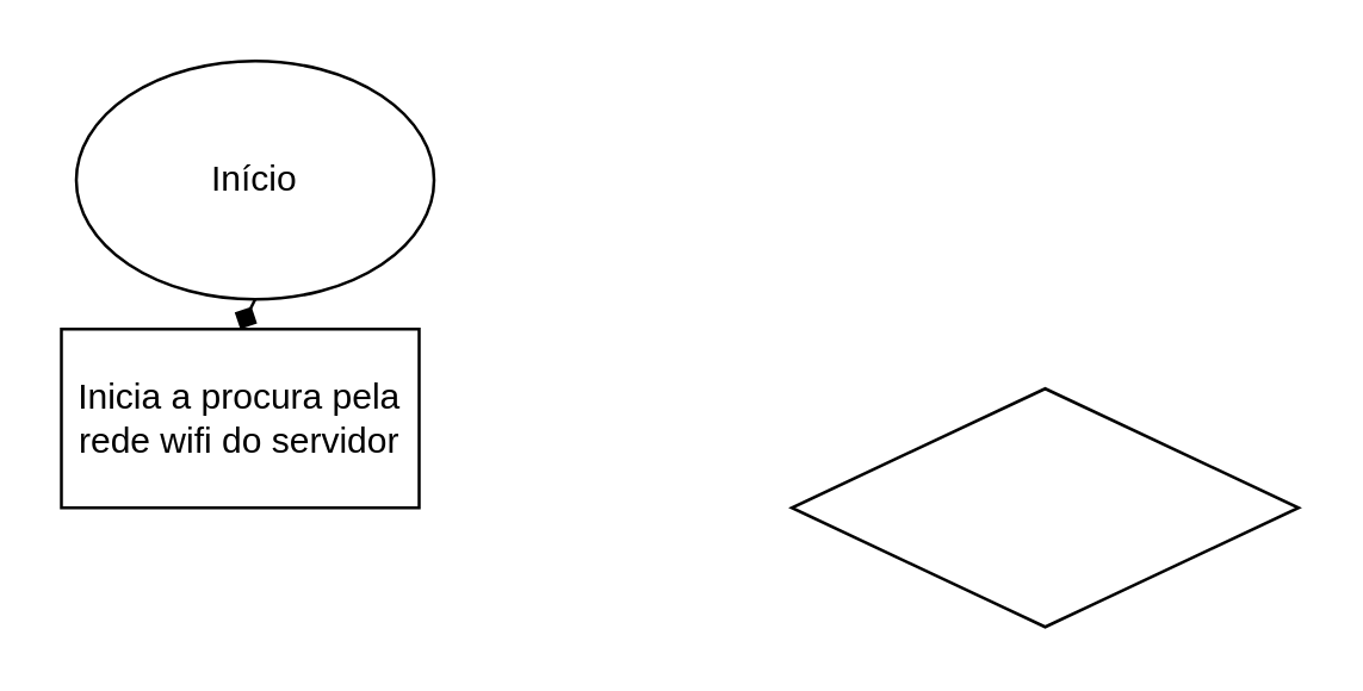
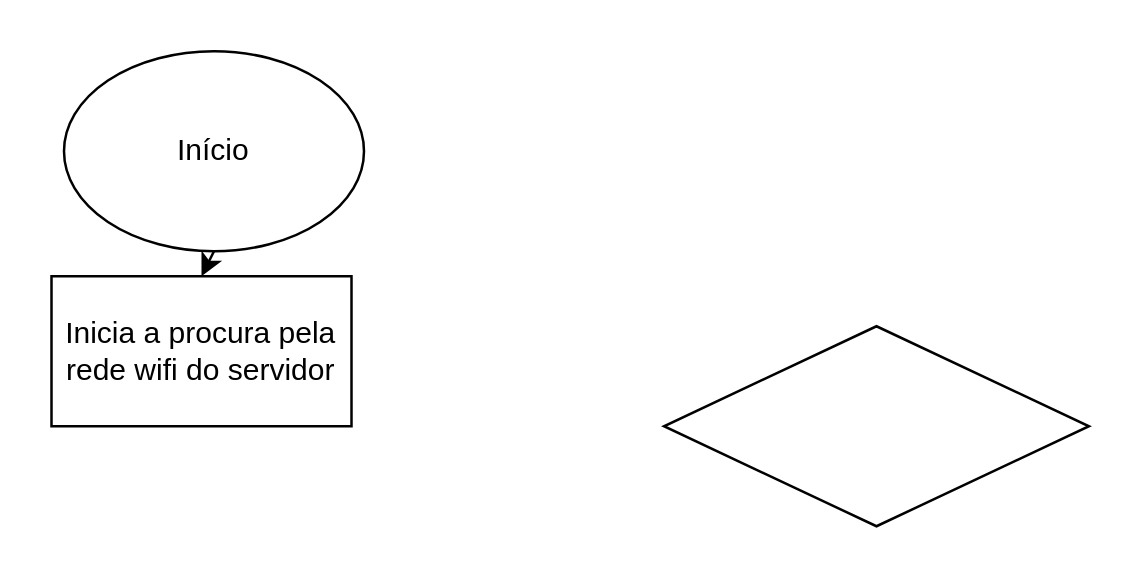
- <mxCell id="3" value="" style="endArrow=diamond;html=1;exitX=0.5;exitY=1;exitDx=0;exitDy=0;entryX=0.5;entryY=0;entryDx=0;entryDy=0;" parent="1" source="4" target="5" edge="1"><mxGeometry width="50" height="50" relative="1" as="geometry"><mxPoint x="25" y="300" as="sourcePoint" /><mxPoint x="-55" y="440" as="targetPoint" /></mxGeometry></mxCell>
+ <mxCell id="3" value="" style="endArrow=classic;html=1;exitX=0.5;exitY=1;exitDx=0;exitDy=0;entryX=0.5;entryY=0;entryDx=0;entryDy=0;" parent="1" source="4" target="5" edge="1"><mxGeometry width="50" height="50" relative="1" as="geometry"><mxPoint x="25" y="300" as="sourcePoint" /><mxPoint x="-55" y="440" as="targetPoint" /></mxGeometry></mxCell>
